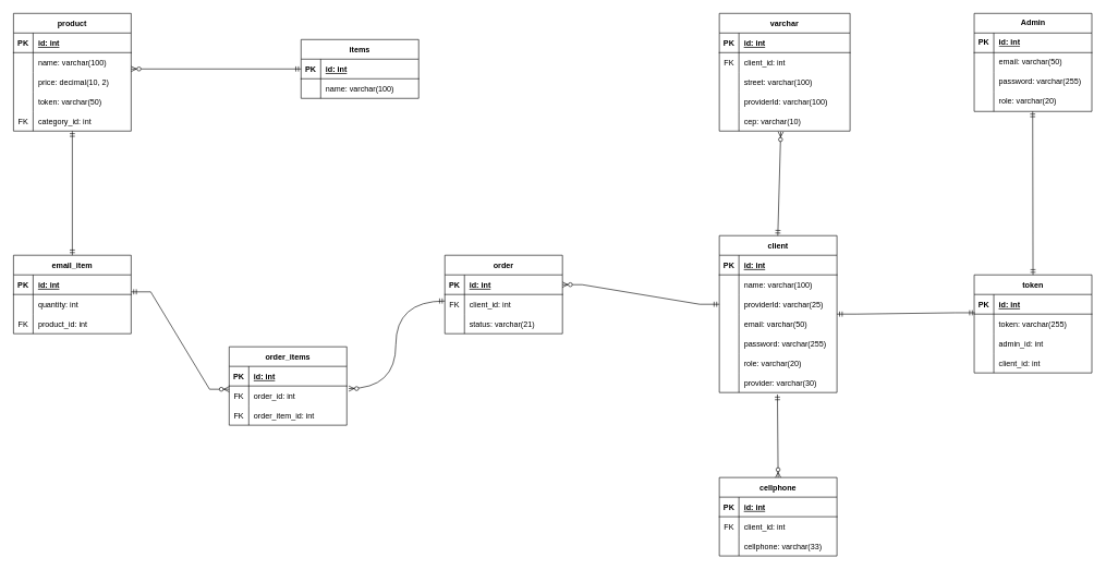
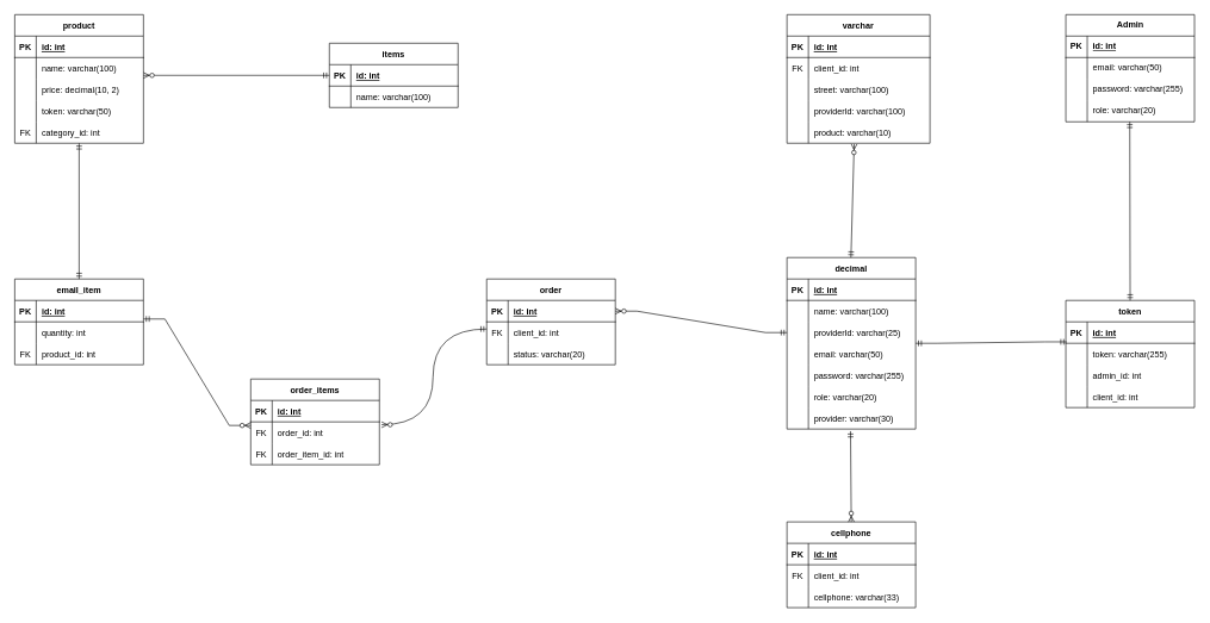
- <mxCell id="111" value="cep: varchar(10)" style="shape=partialRectangle;connectable=0;fillColor=none;top=0;left=0;bottom=0;right=0;align=left;spacingLeft=6;overflow=hidden;" parent="109" vertex="1"><mxGeometry x="30" width="170" height="30" as="geometry"><mxRectangle width="170" height="30" as="alternateBounds" /></mxGeometry></mxCell>
+ <mxCell id="111" value="product: varchar(10)" style="shape=partialRectangle;connectable=0;fillColor=none;top=0;left=0;bottom=0;right=0;align=left;spacingLeft=6;overflow=hidden;" parent="109" vertex="1"><mxGeometry x="30" width="170" height="30" as="geometry"><mxRectangle width="170" height="30" as="alternateBounds" /></mxGeometry></mxCell>
- <mxCell id="58" value="client" style="shape=table;startSize=30;container=1;collapsible=1;childLayout=tableLayout;fixedRows=1;rowLines=0;fontStyle=1;align=center;resizeLast=1;" parent="1" vertex="1"><mxGeometry x="1100" y="360" width="180" height="240" as="geometry" /></mxCell>
+ <mxCell id="58" value="decimal" style="shape=table;startSize=30;container=1;collapsible=1;childLayout=tableLayout;fixedRows=1;rowLines=0;fontStyle=1;align=center;resizeLast=1;" parent="1" vertex="1"><mxGeometry x="1100" y="360" width="180" height="240" as="geometry" /></mxCell>
- <mxCell id="45" value="status: varchar(21)" style="shape=partialRectangle;connectable=0;fillColor=none;top=0;left=0;bottom=0;right=0;align=left;spacingLeft=6;overflow=hidden;" parent="43" vertex="1"><mxGeometry x="30" width="150" height="30" as="geometry"><mxRectangle width="150" height="30" as="alternateBounds" /></mxGeometry></mxCell>
+ <mxCell id="45" value="status: varchar(20)" style="shape=partialRectangle;connectable=0;fillColor=none;top=0;left=0;bottom=0;right=0;align=left;spacingLeft=6;overflow=hidden;" parent="43" vertex="1"><mxGeometry x="30" width="150" height="30" as="geometry"><mxRectangle width="150" height="30" as="alternateBounds" /></mxGeometry></mxCell>
